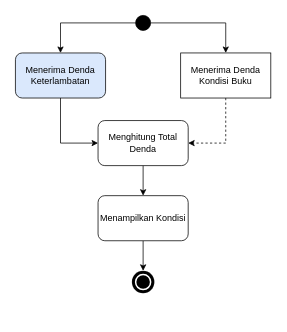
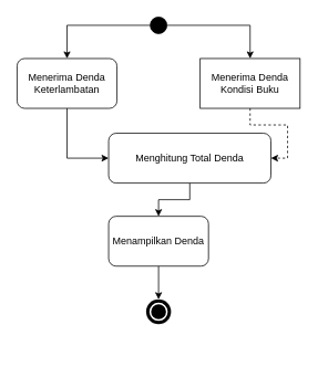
- <mxCell id="4" value="Menerima Denda Keterlambatan" style="rounded=1;whiteSpace=wrap;html=1;fillColor=#dae8fc;" vertex="1" parent="1"><mxGeometry x="20" y="70" width="120" height="60" as="geometry" /></mxCell>
+ <mxCell id="4" value="Menerima Denda Keterlambatan" style="rounded=1;whiteSpace=wrap;html=1;" vertex="1" parent="1"><mxGeometry x="20" y="70" width="120" height="60" as="geometry" /></mxCell>
- <mxCell id="10" value="Menghitung Total Denda" style="rounded=1;whiteSpace=wrap;html=1;" vertex="1" parent="1"><mxGeometry x="130" y="160" width="120" height="60" as="geometry" /></mxCell>
+ <mxCell id="10" value="Menghitung Total Denda" style="rounded=1;whiteSpace=wrap;html=1;" vertex="1" parent="1"><mxGeometry x="130" y="160" width="195" height="60" as="geometry" /></mxCell>
- <mxCell id="12" value="Menampilkan Kondisi" style="rounded=1;whiteSpace=wrap;html=1;" vertex="1" parent="1"><mxGeometry x="130" y="260" width="120" height="60" as="geometry" /></mxCell>
+ <mxCell id="12" value="Menampilkan Denda" style="rounded=1;whiteSpace=wrap;html=1;" vertex="1" parent="1"><mxGeometry x="130" y="260" width="120" height="60" as="geometry" /></mxCell>
